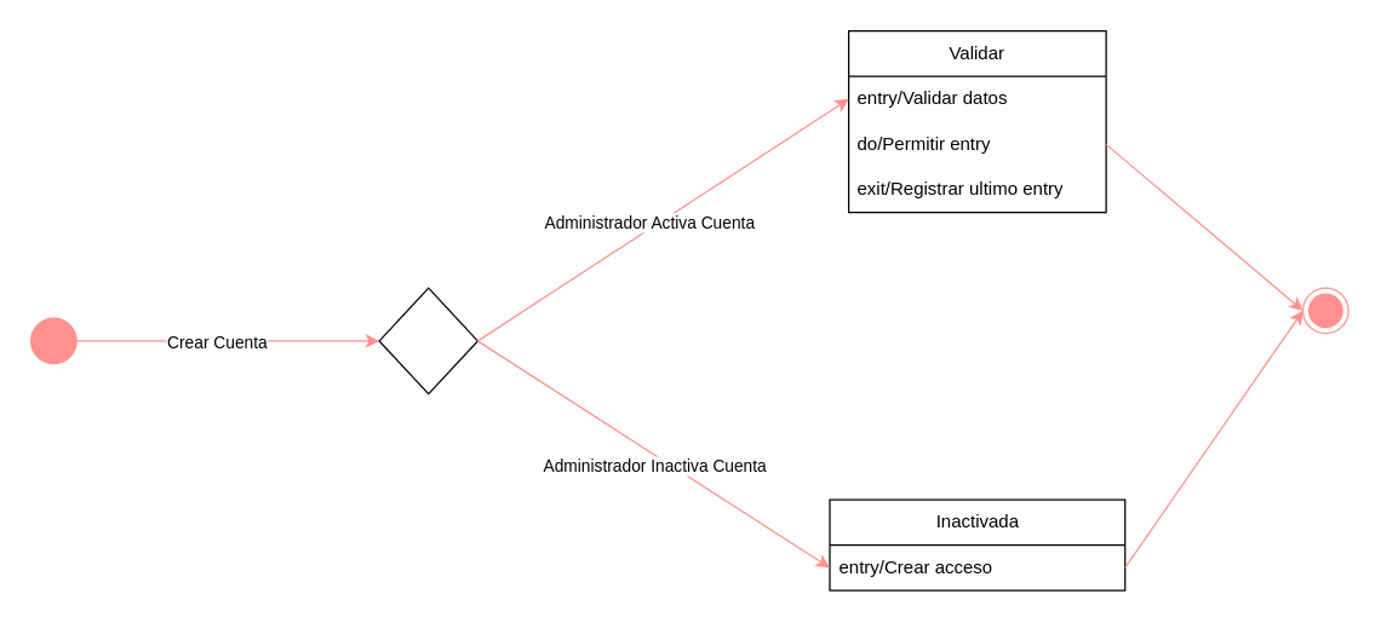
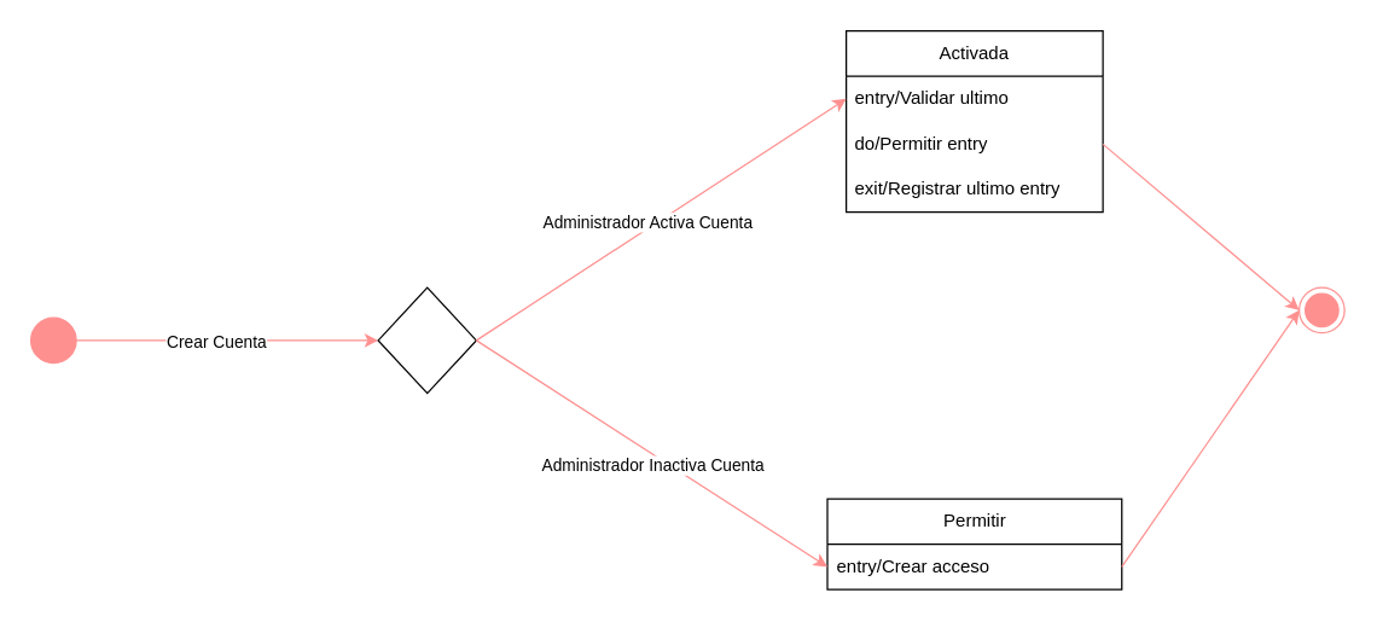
- <mxCell id="6" value="Validar" style="swimlane;fontStyle=0;childLayout=stackLayout;horizontal=1;startSize=30;horizontalStack=0;resizeParent=1;resizeParentMax=0;resizeLast=0;collapsible=1;marginBottom=0;whiteSpace=wrap;html=1;" vertex="1" parent="1"><mxGeometry x="560" y="20" width="170" height="120" as="geometry" /></mxCell>
+ <mxCell id="6" value="Activada" style="swimlane;fontStyle=0;childLayout=stackLayout;horizontal=1;startSize=30;horizontalStack=0;resizeParent=1;resizeParentMax=0;resizeLast=0;collapsible=1;marginBottom=0;whiteSpace=wrap;html=1;" vertex="1" parent="1"><mxGeometry x="560" y="20" width="170" height="120" as="geometry" /></mxCell>
- <mxCell id="7" value="entry/Validar datos" style="text;strokeColor=none;fillColor=none;align=left;verticalAlign=middle;spacingLeft=4;spacingRight=4;overflow=hidden;points=[[0,0.5],[1,0.5]];portConstraint=eastwest;rotatable=0;whiteSpace=wrap;html=1;" vertex="1" parent="6"><mxGeometry y="30" width="170" height="30" as="geometry" /></mxCell>
+ <mxCell id="7" value="entry/Validar ultimo" style="text;strokeColor=none;fillColor=none;align=left;verticalAlign=middle;spacingLeft=4;spacingRight=4;overflow=hidden;points=[[0,0.5],[1,0.5]];portConstraint=eastwest;rotatable=0;whiteSpace=wrap;html=1;" vertex="1" parent="6"><mxGeometry y="30" width="170" height="30" as="geometry" /></mxCell>
- <mxCell id="11" value="Inactivada" style="swimlane;fontStyle=0;childLayout=stackLayout;horizontal=1;startSize=30;horizontalStack=0;resizeParent=1;resizeParentMax=0;resizeLast=0;collapsible=1;marginBottom=0;whiteSpace=wrap;html=1;" vertex="1" parent="1"><mxGeometry x="547.5" y="330" width="195" height="60" as="geometry" /></mxCell>
+ <mxCell id="11" value="Permitir" style="swimlane;fontStyle=0;childLayout=stackLayout;horizontal=1;startSize=30;horizontalStack=0;resizeParent=1;resizeParentMax=0;resizeLast=0;collapsible=1;marginBottom=0;whiteSpace=wrap;html=1;" vertex="1" parent="1"><mxGeometry x="547.5" y="330" width="195" height="60" as="geometry" /></mxCell>
